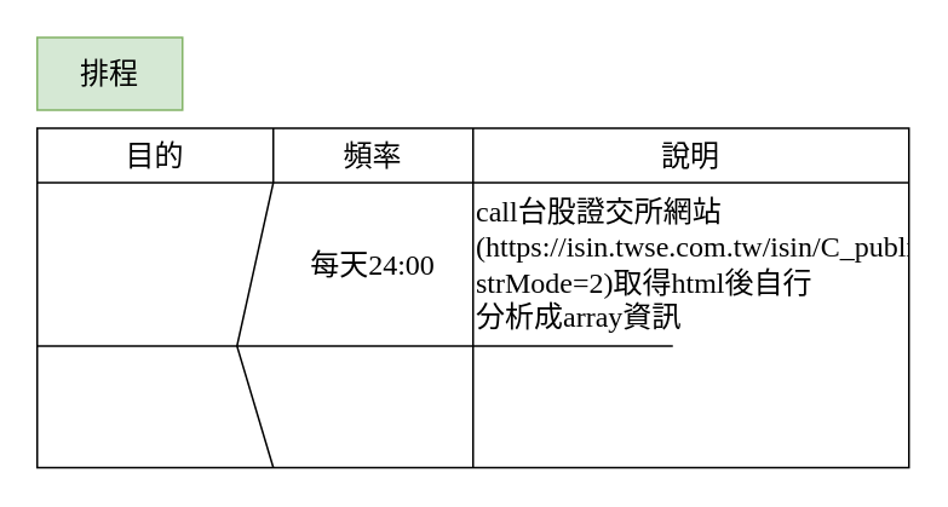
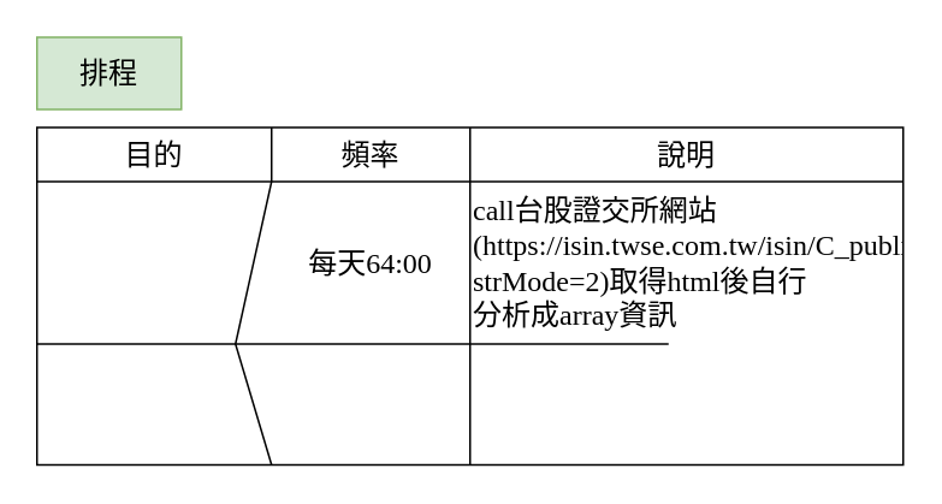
- <mxCell id="9" value="每天24:00" style="shape=partialRectangle;html=1;whiteSpace=wrap;connectable=0;fillColor=none;top=0;left=0;bottom=0;right=0;overflow=hidden;pointerEvents=1;fontFamily=Verdana;fontSize=16;" parent="8" vertex="1"><mxGeometry x="130" width="110" height="90" as="geometry"><mxRectangle width="110" height="90" as="alternateBounds" /></mxGeometry></mxCell>
+ <mxCell id="9" value="每天64:00" style="shape=partialRectangle;html=1;whiteSpace=wrap;connectable=0;fillColor=none;top=0;left=0;bottom=0;right=0;overflow=hidden;pointerEvents=1;fontFamily=Verdana;fontSize=16;" parent="8" vertex="1"><mxGeometry x="130" width="110" height="90" as="geometry"><mxRectangle width="110" height="90" as="alternateBounds" /></mxGeometry></mxCell>
